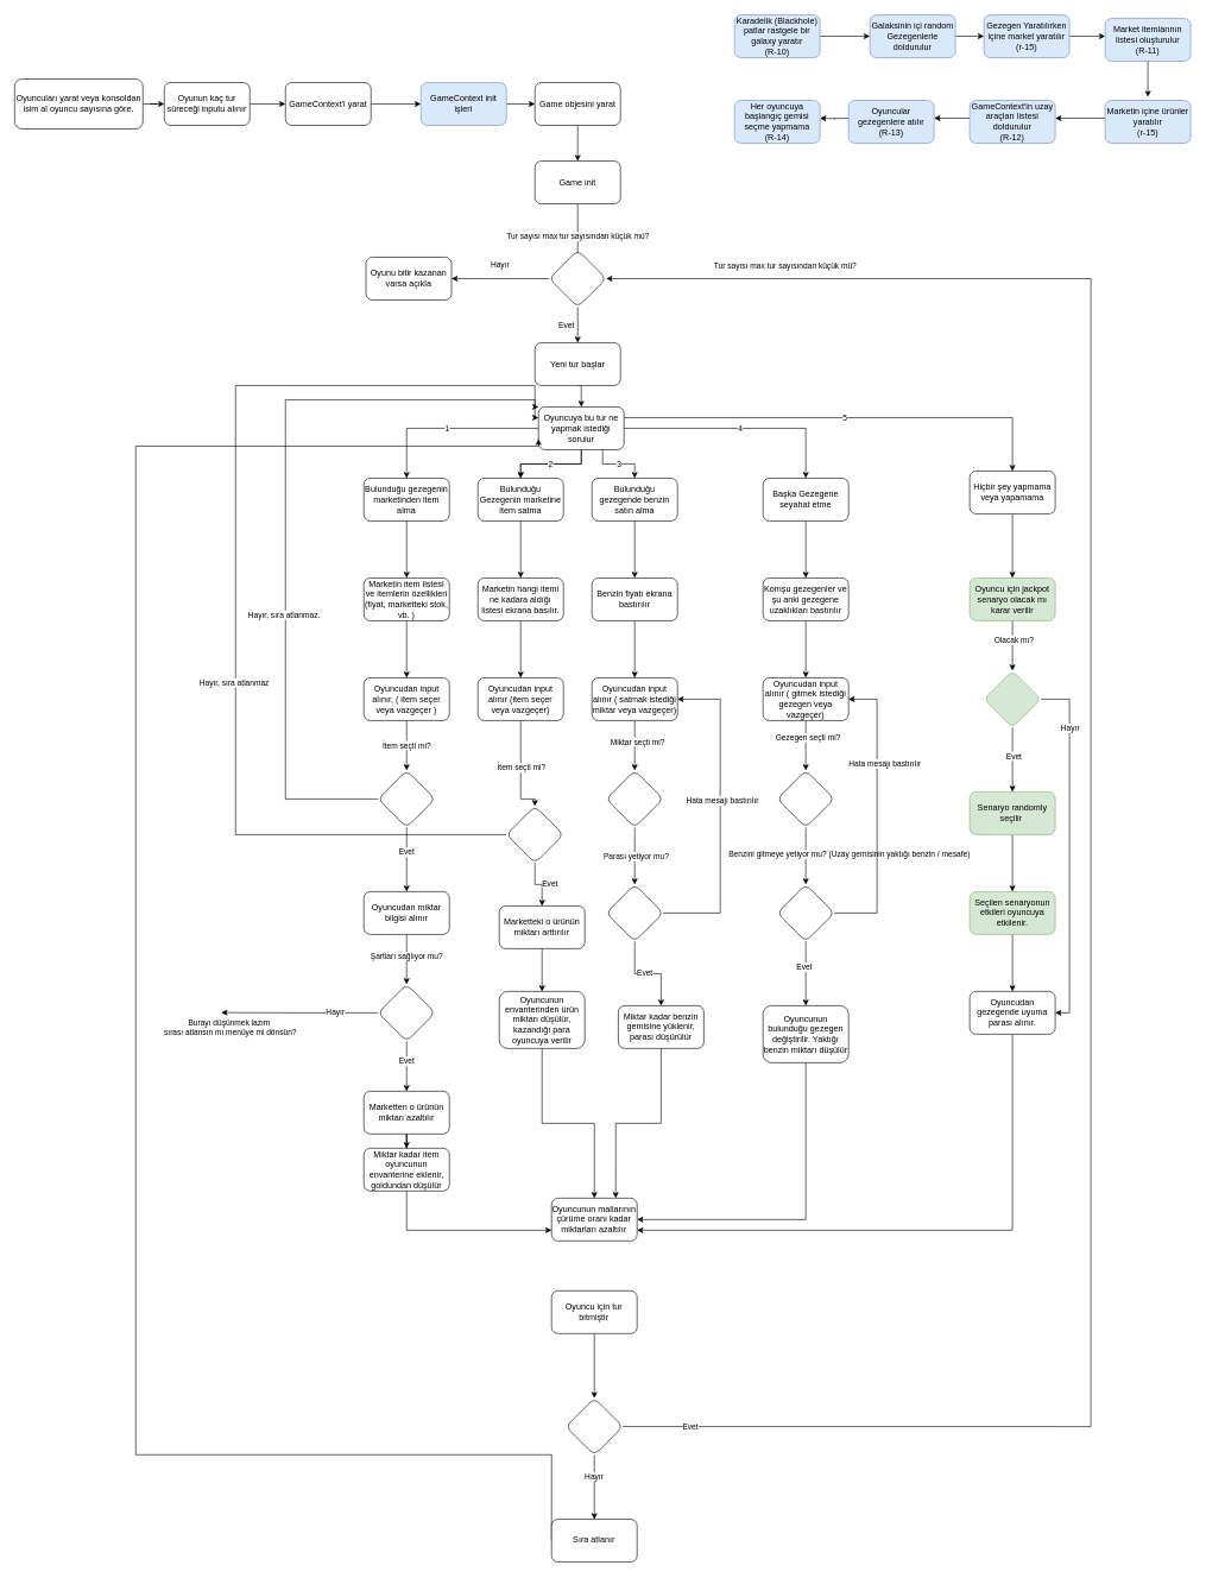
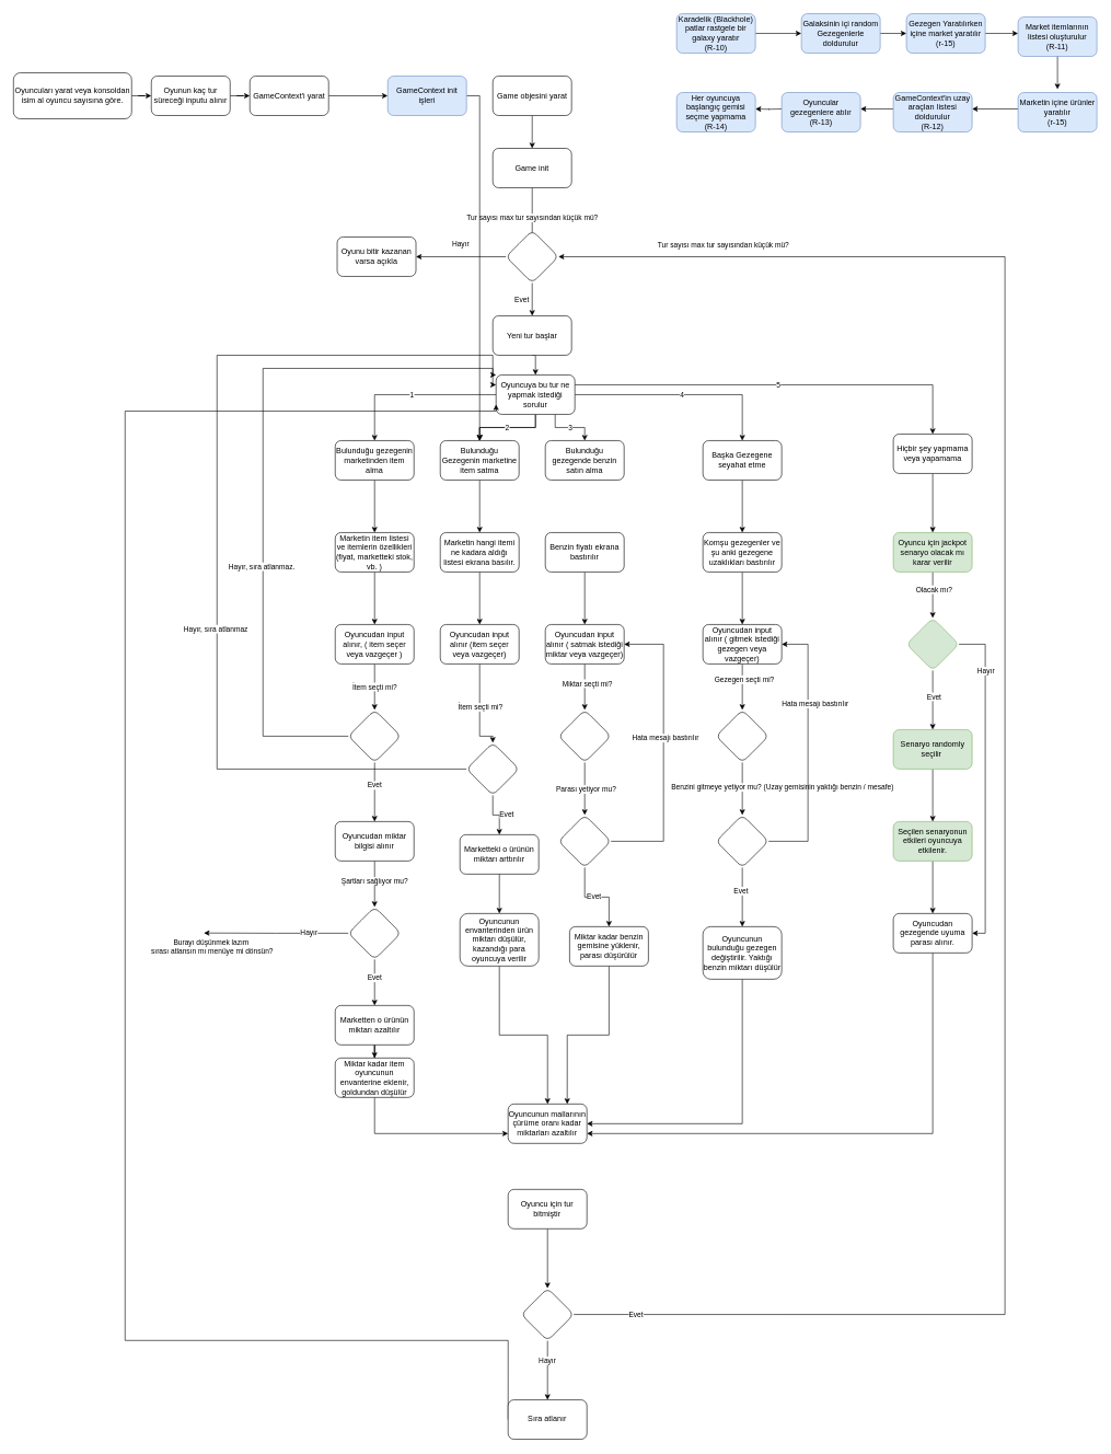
- <mxCell id="7" value="GameContext'i yarat" style="rounded=1;whiteSpace=wrap;html=1;" vertex="1" parent="1"><mxGeometry x="400" y="115" width="120" height="60" as="geometry" /></mxCell>
+ <mxCell id="7" value="GameContext'i yarat" style="rounded=1;whiteSpace=wrap;html=1;" vertex="1" parent="1"><mxGeometry x="380" y="115" width="120" height="60" as="geometry" /></mxCell>
- <mxCell id="20" style="edgeStyle=orthogonalEdgeStyle;rounded=0;orthogonalLoop=1;jettySize=auto;html=1;exitX=1;exitY=0.5;exitDx=0;exitDy=0;" edge="1" parent="1" source="21" target="5"><mxGeometry relative="1" as="geometry" /></mxCell>
+ <mxCell id="20" style="edgeStyle=orthogonalEdgeStyle;rounded=0;orthogonalLoop=1;jettySize=auto;html=1;exitX=1;exitY=0.5;exitDx=0;exitDy=0;" edge="1" parent="1" source="21" target="39"><mxGeometry relative="1" as="geometry" /></mxCell>
- <mxCell id="40" value="" style="edgeStyle=orthogonalEdgeStyle;rounded=0;orthogonalLoop=1;jettySize=auto;html=1;" edge="1" parent="1" source="41" target="86"><mxGeometry relative="1" as="geometry" /></mxCell>
